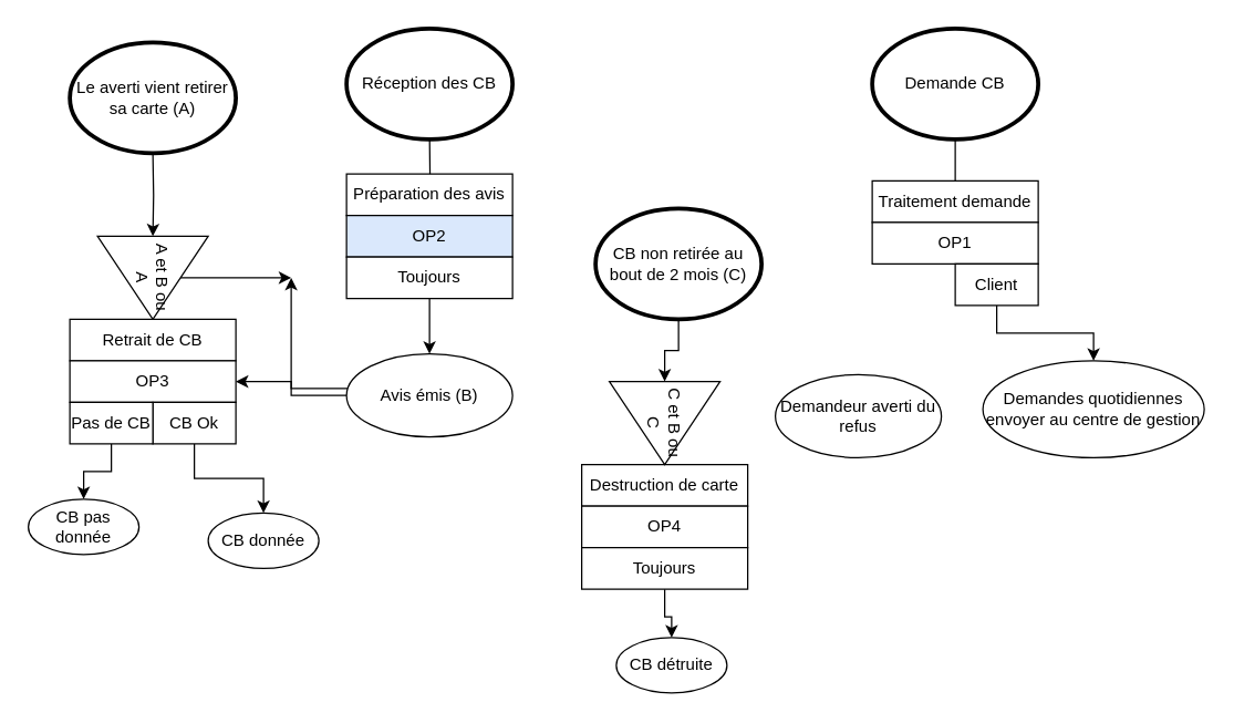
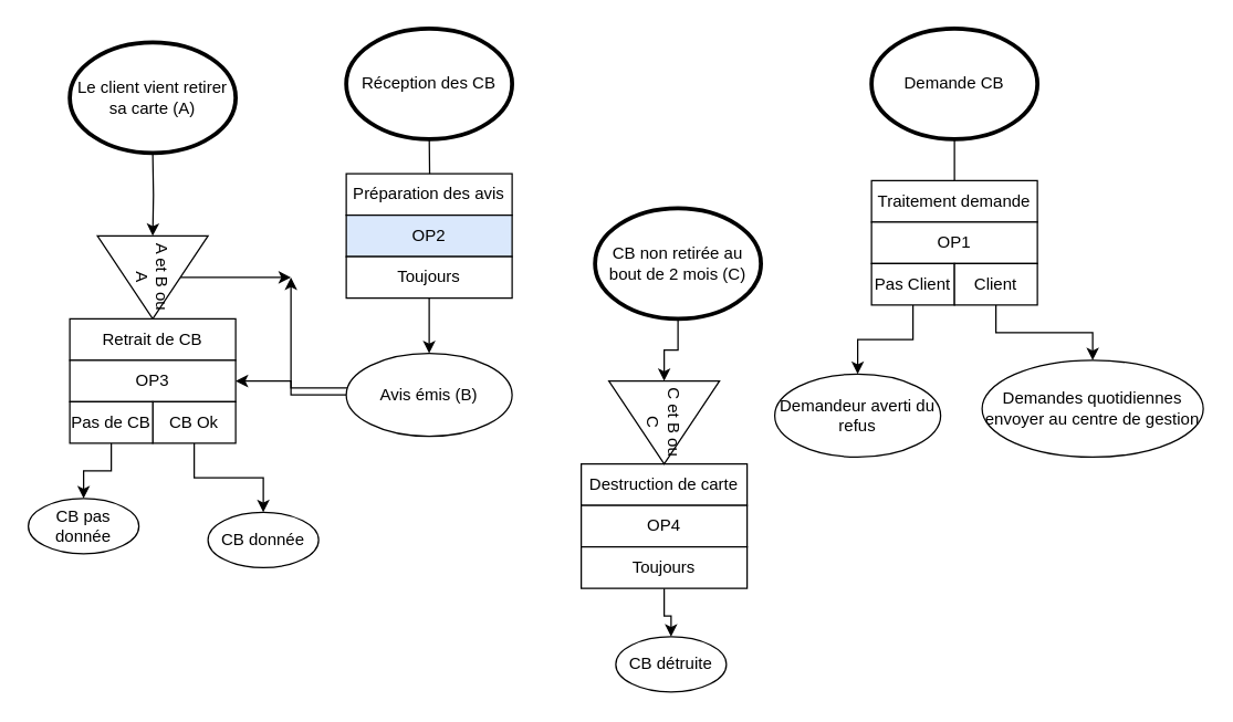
- <mxCell id="22" value="Le averti vient retirer sa carte (A)" style="ellipse;whiteSpace=wrap;html=1;strokeWidth=3;" vertex="1" parent="1"><mxGeometry x="50" y="30" width="120" height="80" as="geometry" /></mxCell>
+ <mxCell id="22" value="Le client vient retirer sa carte (A)" style="ellipse;whiteSpace=wrap;html=1;strokeWidth=3;" vertex="1" parent="1"><mxGeometry x="50" y="30" width="120" height="80" as="geometry" /></mxCell>
+ <mxCell id="7" value="Pas Client" style="rounded=0;whiteSpace=wrap;html=1;strokeWidth=1;" vertex="1" parent="1"><mxGeometry x="630" y="190" width="60" height="30" as="geometry" /></mxCell>
+ <mxCell id="6" value="" style="edgeStyle=orthogonalEdgeStyle;rounded=0;orthogonalLoop=1;jettySize=auto;html=1;" edge="1" parent="1" source="7" target="11"><mxGeometry relative="1" as="geometry" /></mxCell>
